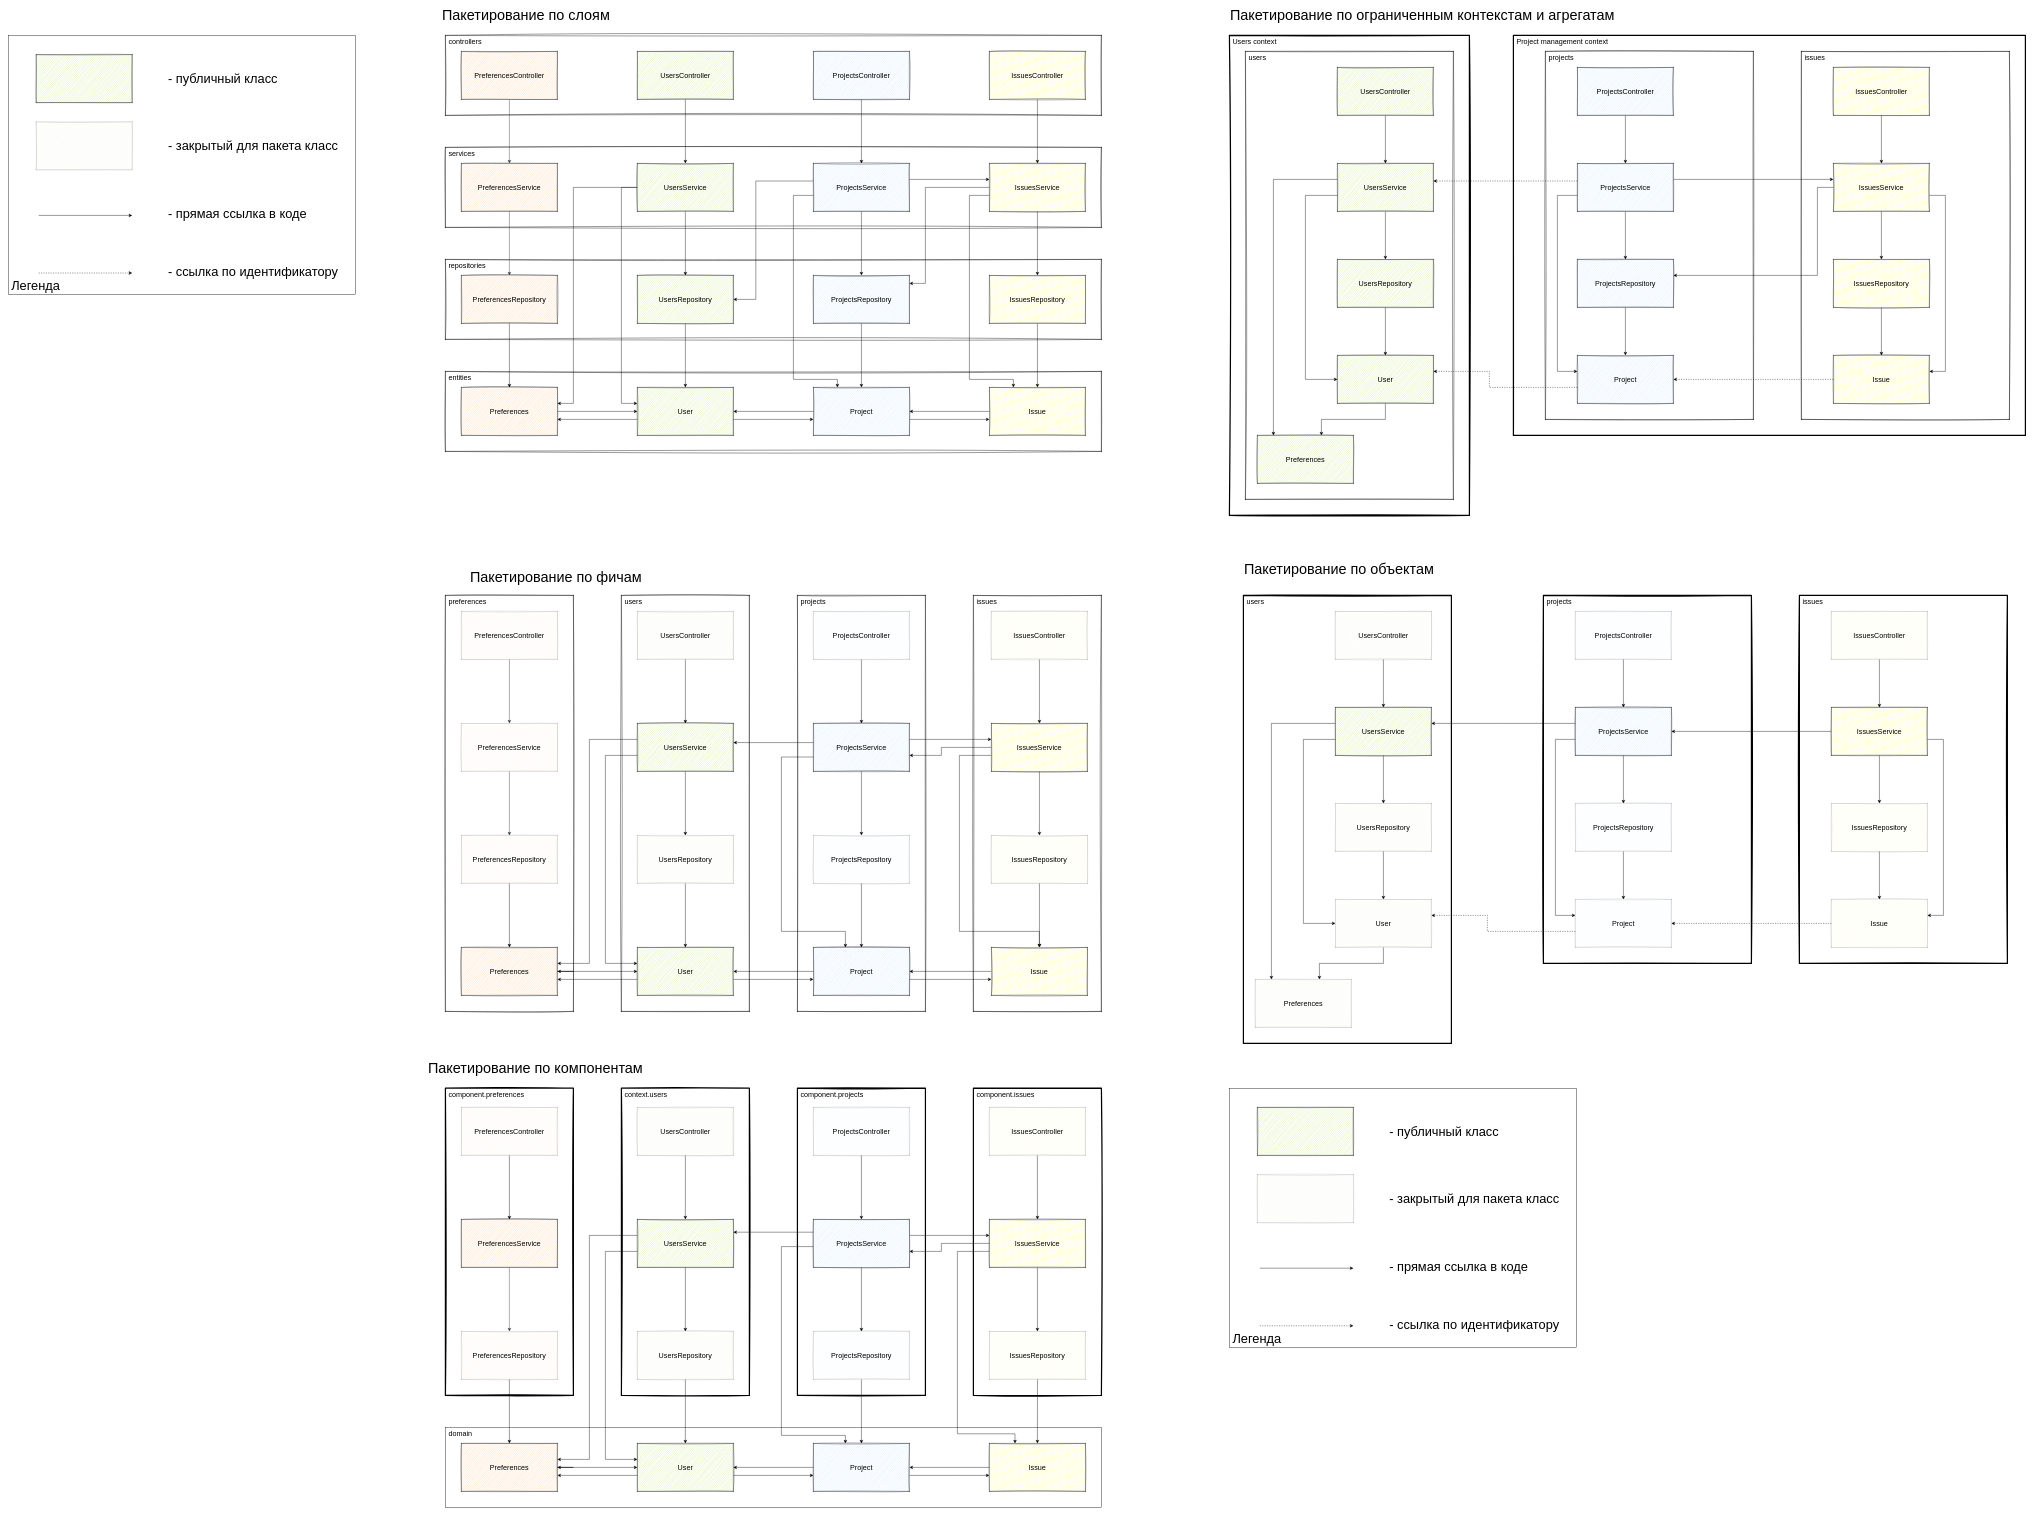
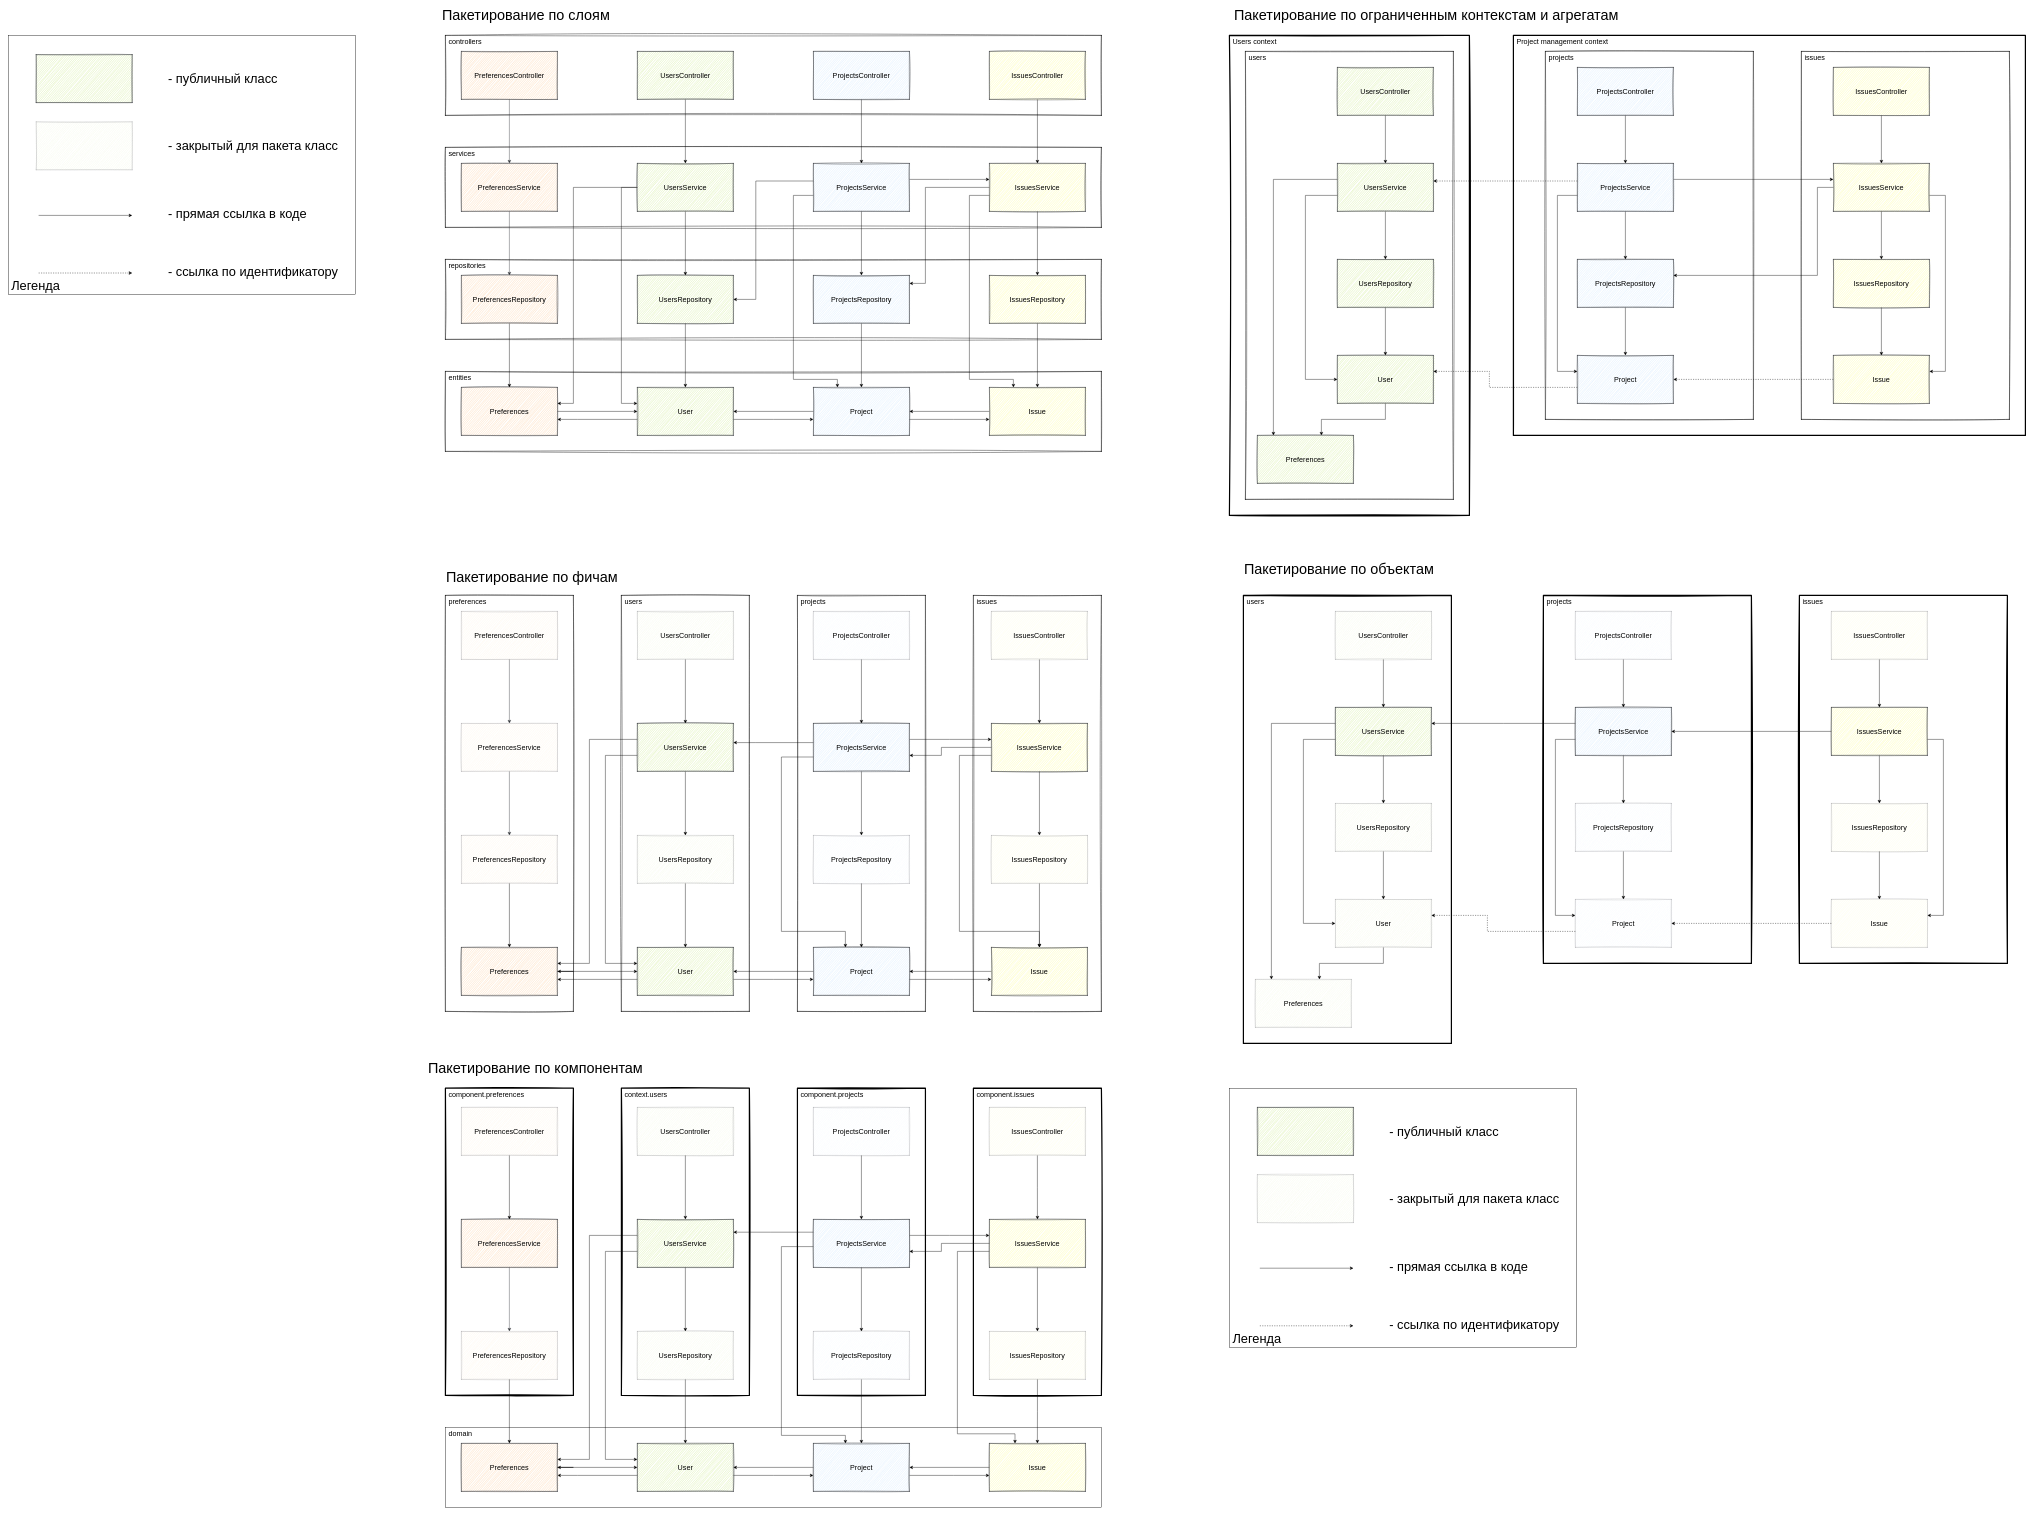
- <mxCell id="214" value="Пакетирование по ограниченным контекстам и агрегатам" style="text;html=1;strokeColor=none;fillColor=none;align=left;verticalAlign=middle;whiteSpace=wrap;rounded=0;fontSize=36;" parent="1" vertex="1"><mxGeometry x="3073" y="20" width="1048" height="36" as="geometry" /></mxCell>
+ <mxCell id="214" value="Пакетирование по ограниченным контекстам и агрегатам" style="text;html=1;strokeColor=none;fillColor=none;align=left;verticalAlign=middle;whiteSpace=wrap;rounded=0;fontSize=36;" parent="1" vertex="1"><mxGeometry x="3083" y="20" width="1048" height="36" as="geometry" /></mxCell>
- <mxCell id="212" value="Пакетирование по фичам" style="text;html=1;strokeColor=none;fillColor=none;align=left;verticalAlign=middle;whiteSpace=wrap;rounded=0;fontSize=36;" parent="1" vertex="1"><mxGeometry x="1173" y="1424" width="576" height="36" as="geometry" /></mxCell>
+ <mxCell id="212" value="Пакетирование по фичам" style="text;html=1;strokeColor=none;fillColor=none;align=left;verticalAlign=middle;whiteSpace=wrap;rounded=0;fontSize=36;" parent="1" vertex="1"><mxGeometry x="1113" y="1424" width="576" height="36" as="geometry" /></mxCell>
